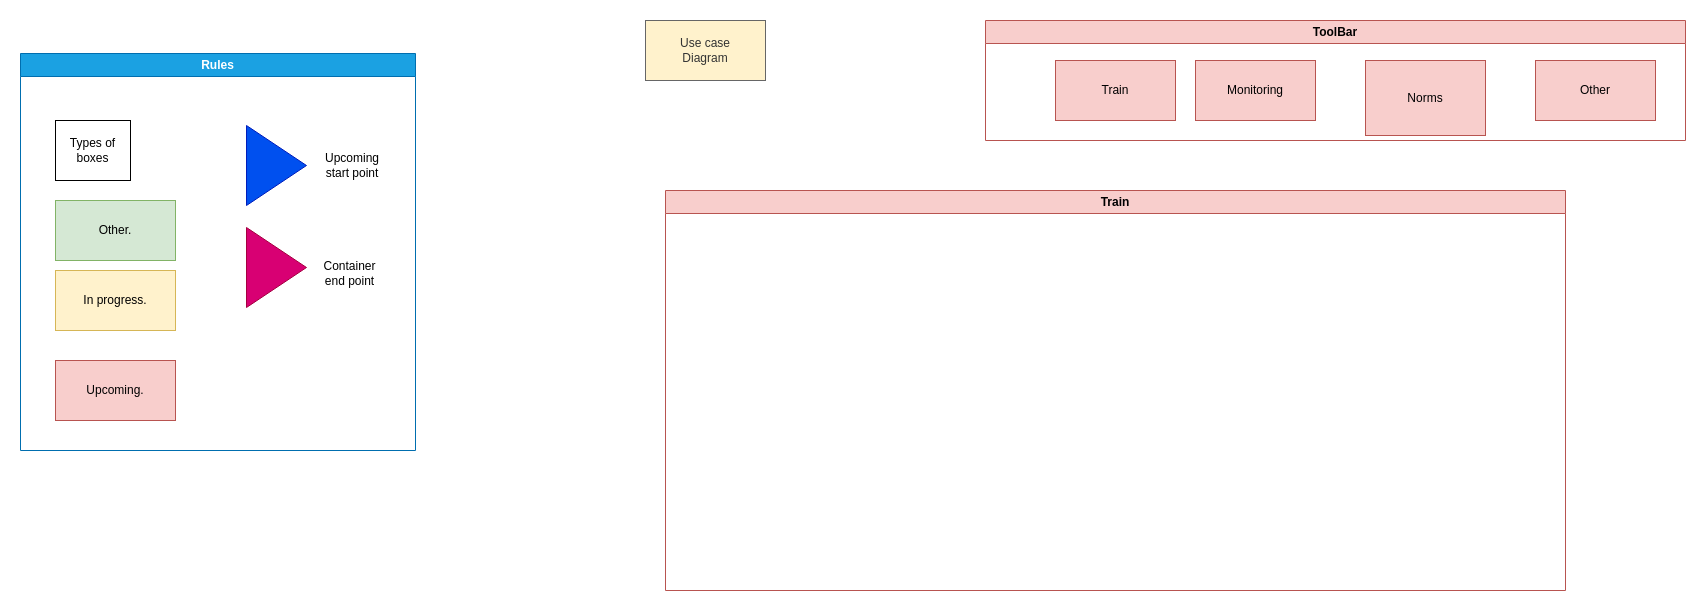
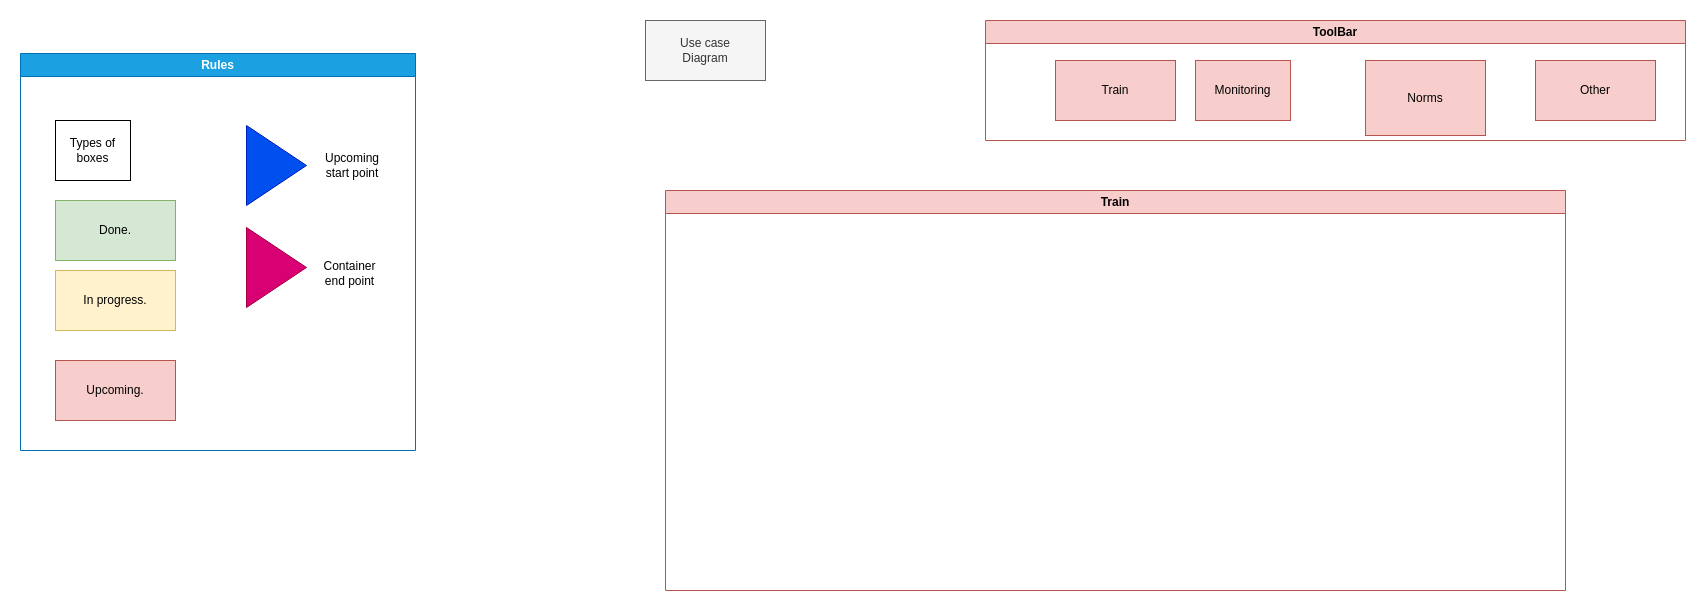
- <mxCell id="11" value="Use case &lt;br&gt;Diagram" style="rounded=0;whiteSpace=wrap;html=1;fillColor=#fff2cc;strokeColor=#666666;fontColor=#333333;" vertex="1" parent="1"><mxGeometry x="645" y="20" width="120" height="60" as="geometry" /></mxCell>
+ <mxCell id="11" value="Use case &lt;br&gt;Diagram" style="rounded=0;whiteSpace=wrap;html=1;fillColor=#f5f5f5;strokeColor=#666666;fontColor=#333333;" vertex="1" parent="1"><mxGeometry x="645" y="20" width="120" height="60" as="geometry" /></mxCell>
- <mxCell id="14" value="Monitoring" style="rounded=0;whiteSpace=wrap;html=1;fillColor=#f8cecc;strokeColor=#b85450;" vertex="1" parent="12"><mxGeometry x="210" y="40" width="120" height="60" as="geometry" /></mxCell>
+ <mxCell id="14" value="Monitoring" style="rounded=0;whiteSpace=wrap;html=1;fillColor=#f8cecc;strokeColor=#b85450;" vertex="1" parent="12"><mxGeometry x="210" y="40" width="95" height="60" as="geometry" /></mxCell>
- <mxCell id="3" value="Other." style="rounded=0;whiteSpace=wrap;html=1;fillColor=#d5e8d4;strokeColor=#82b366;" vertex="1" parent="1"><mxGeometry x="55" y="200" width="120" height="60" as="geometry" /></mxCell>
+ <mxCell id="3" value="Done." style="rounded=0;whiteSpace=wrap;html=1;fillColor=#d5e8d4;strokeColor=#82b366;" vertex="1" parent="1"><mxGeometry x="55" y="200" width="120" height="60" as="geometry" /></mxCell>
